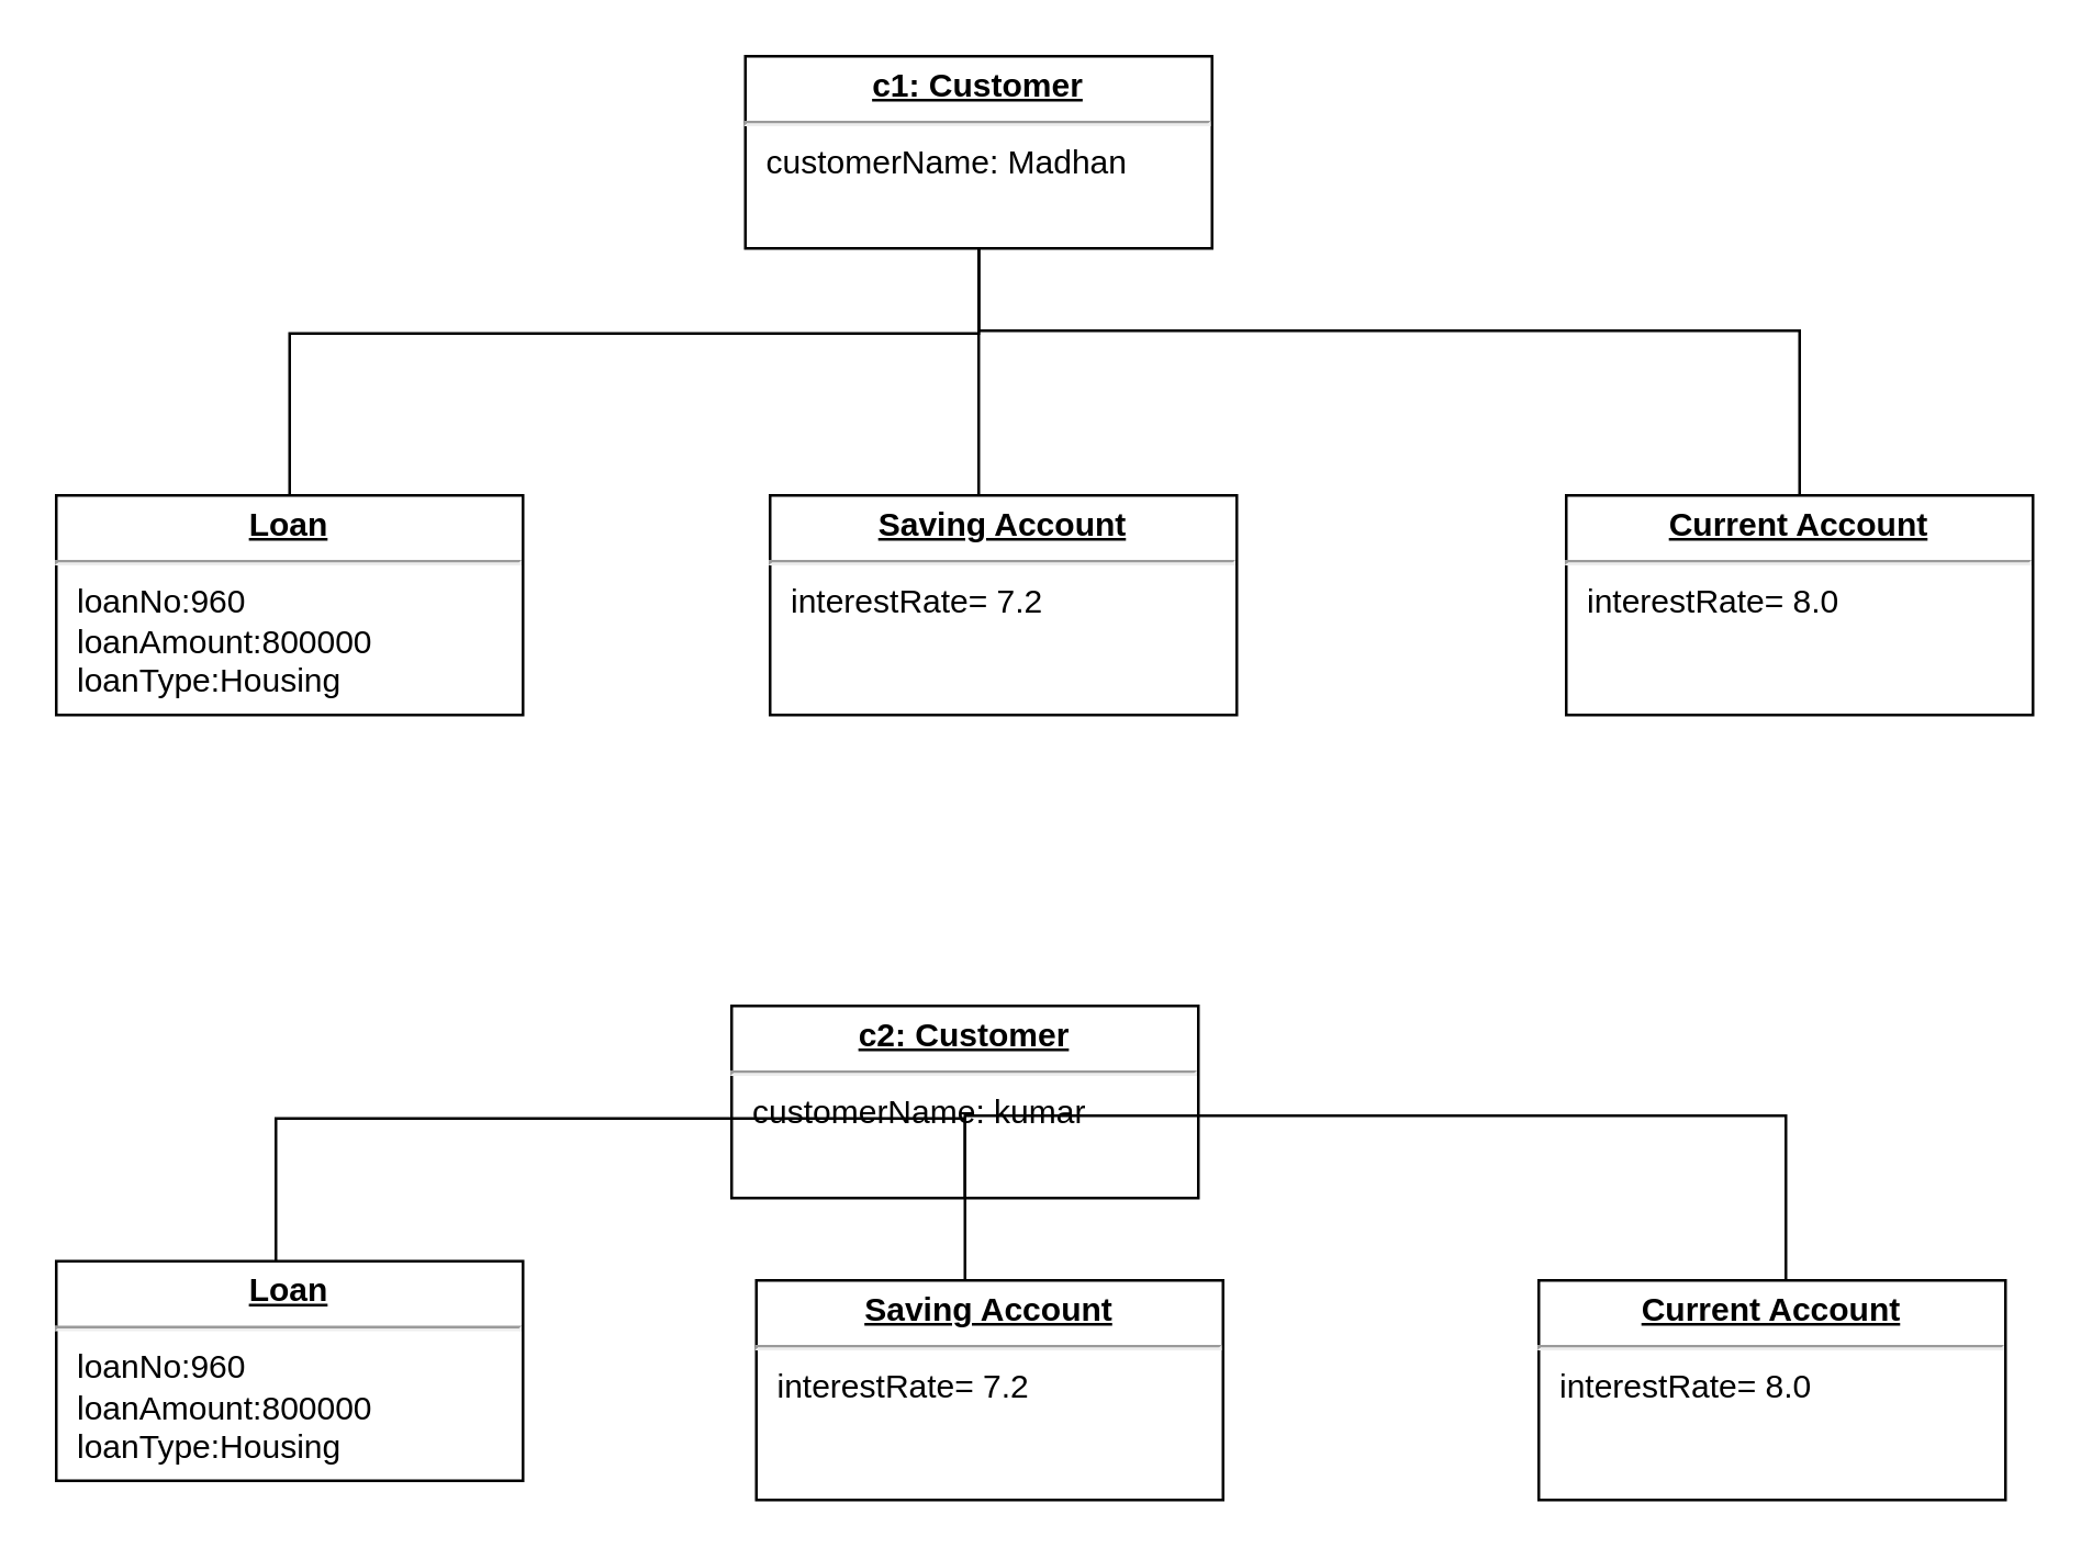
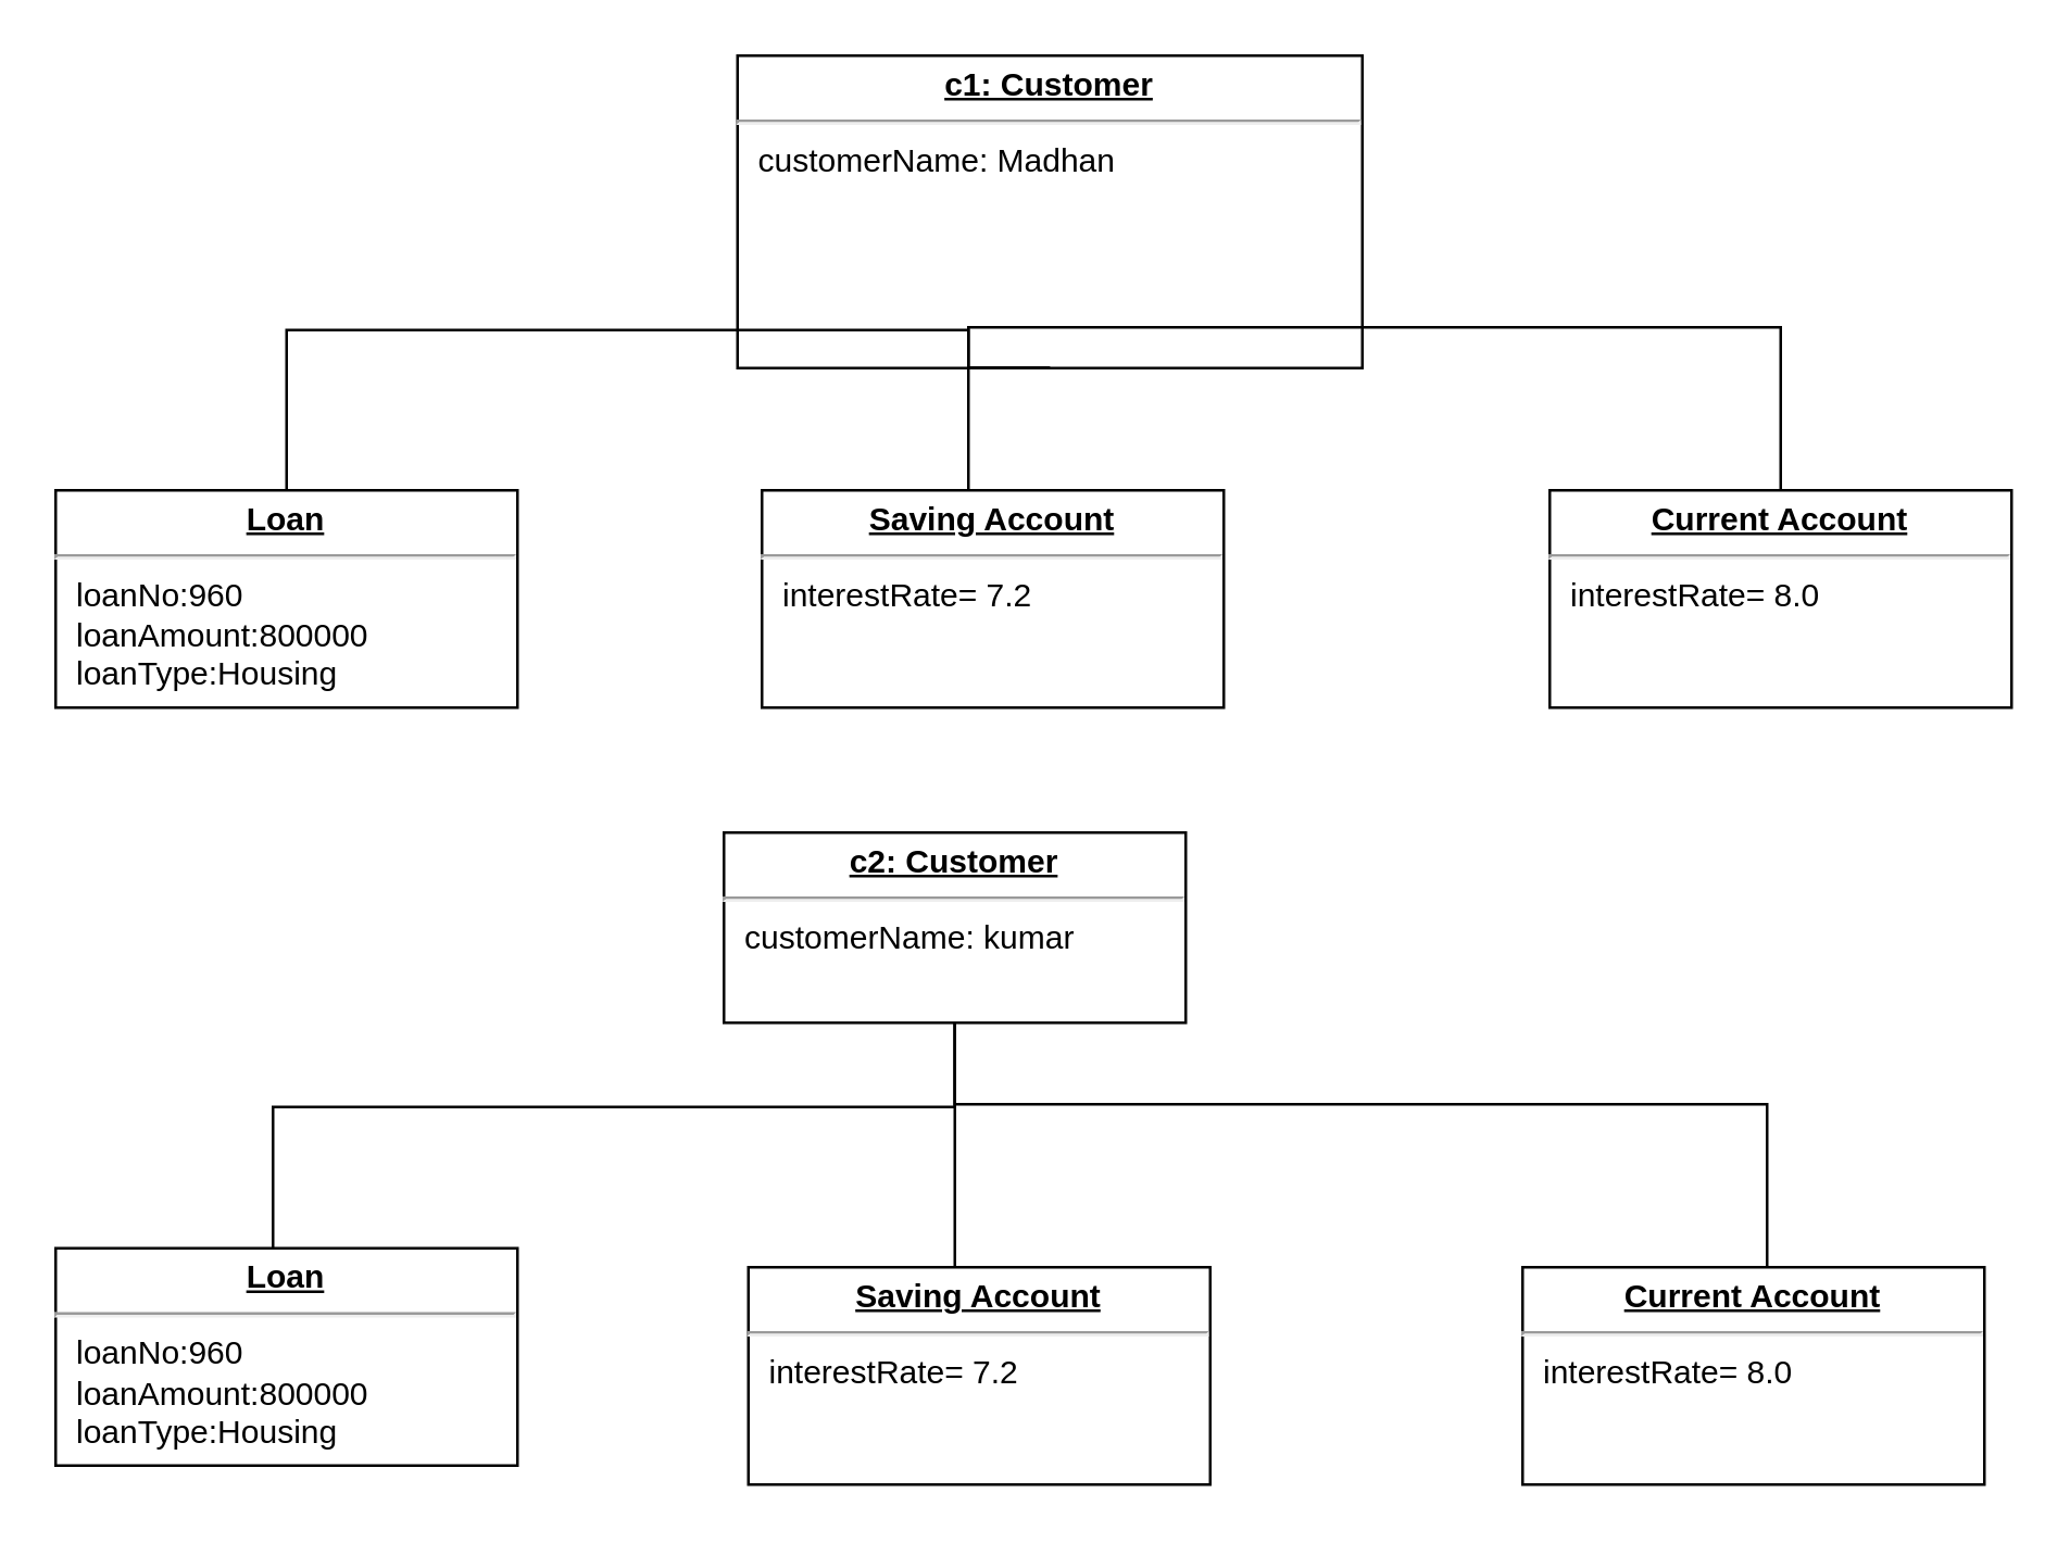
- <mxCell id="2" value="&lt;p style=&quot;margin:0px;margin-top:4px;text-align:center;text-decoration:underline;&quot;&gt;&lt;b&gt;c1: Customer&lt;/b&gt;&lt;/p&gt;&lt;hr&gt;&lt;p style=&quot;margin:0px;margin-left:8px;&quot;&gt;customerName: Madhan&lt;/p&gt;" style="verticalAlign=top;align=left;overflow=fill;fontSize=12;fontFamily=Helvetica;html=1;whiteSpace=wrap;" vertex="1" parent="1"><mxGeometry x="271" y="20" width="170" height="70" as="geometry" /></mxCell>
+ <mxCell id="2" value="&lt;p style=&quot;margin:0px;margin-top:4px;text-align:center;text-decoration:underline;&quot;&gt;&lt;b&gt;c1: Customer&lt;/b&gt;&lt;/p&gt;&lt;hr&gt;&lt;p style=&quot;margin:0px;margin-left:8px;&quot;&gt;customerName: Madhan&lt;/p&gt;" style="verticalAlign=top;align=left;overflow=fill;fontSize=12;fontFamily=Helvetica;html=1;whiteSpace=wrap;" vertex="1" parent="1"><mxGeometry x="271" y="20" width="230" height="115" as="geometry" /></mxCell>
- <mxCell id="8" value="&lt;p style=&quot;margin:0px;margin-top:4px;text-align:center;text-decoration:underline;&quot;&gt;&lt;b&gt;c2: Customer&lt;/b&gt;&lt;/p&gt;&lt;hr&gt;&lt;p style=&quot;margin:0px;margin-left:8px;&quot;&gt;customerName: kumar&lt;/p&gt;" style="verticalAlign=top;align=left;overflow=fill;fontSize=12;fontFamily=Helvetica;html=1;whiteSpace=wrap;" vertex="1" parent="1"><mxGeometry x="266" y="366" width="170" height="70" as="geometry" /></mxCell>
+ <mxCell id="8" value="&lt;p style=&quot;margin:0px;margin-top:4px;text-align:center;text-decoration:underline;&quot;&gt;&lt;b&gt;c2: Customer&lt;/b&gt;&lt;/p&gt;&lt;hr&gt;&lt;p style=&quot;margin:0px;margin-left:8px;&quot;&gt;customerName: kumar&lt;/p&gt;" style="verticalAlign=top;align=left;overflow=fill;fontSize=12;fontFamily=Helvetica;html=1;whiteSpace=wrap;" vertex="1" parent="1"><mxGeometry x="266" y="306" width="170" height="70" as="geometry" /></mxCell>
